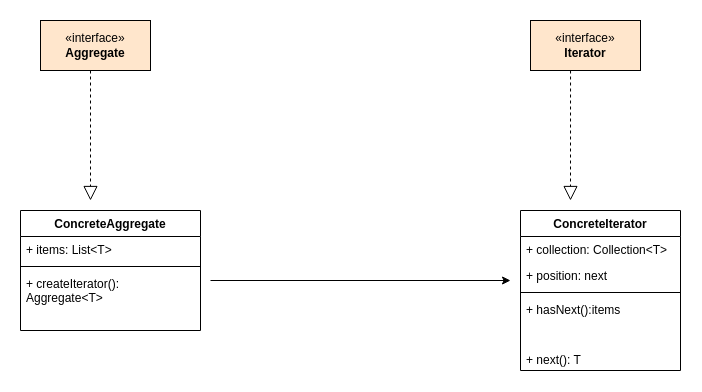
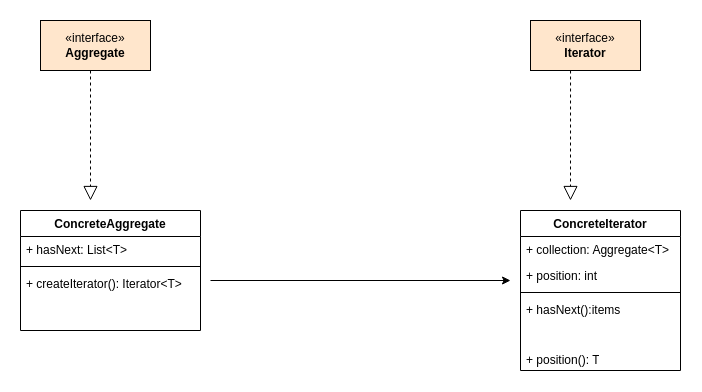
- <mxCell id="7" value="+ items: List&amp;lt;T&amp;gt;" style="text;strokeColor=none;fillColor=none;align=left;verticalAlign=top;spacingLeft=4;spacingRight=4;overflow=hidden;rotatable=0;points=[[0,0.5],[1,0.5]];portConstraint=eastwest;whiteSpace=wrap;html=1;" parent="6" vertex="1"><mxGeometry y="26" width="180" height="26" as="geometry" /></mxCell>
+ <mxCell id="7" value="+ hasNext: List&amp;lt;T&amp;gt;" style="text;strokeColor=none;fillColor=none;align=left;verticalAlign=top;spacingLeft=4;spacingRight=4;overflow=hidden;rotatable=0;points=[[0,0.5],[1,0.5]];portConstraint=eastwest;whiteSpace=wrap;html=1;" parent="6" vertex="1"><mxGeometry y="26" width="180" height="26" as="geometry" /></mxCell>
- <mxCell id="11" value="+ collection: Collection&amp;lt;T&amp;gt;" style="text;strokeColor=none;fillColor=none;align=left;verticalAlign=top;spacingLeft=4;spacingRight=4;overflow=hidden;rotatable=0;points=[[0,0.5],[1,0.5]];portConstraint=eastwest;whiteSpace=wrap;html=1;" vertex="1" parent="10"><mxGeometry y="26" width="160" height="26" as="geometry" /></mxCell>
+ <mxCell id="11" value="+ collection: Aggregate&amp;lt;T&amp;gt;" style="text;strokeColor=none;fillColor=none;align=left;verticalAlign=top;spacingLeft=4;spacingRight=4;overflow=hidden;rotatable=0;points=[[0,0.5],[1,0.5]];portConstraint=eastwest;whiteSpace=wrap;html=1;" vertex="1" parent="10"><mxGeometry y="26" width="160" height="26" as="geometry" /></mxCell>
- <mxCell id="12" value="+ position: next" style="text;strokeColor=none;fillColor=none;align=left;verticalAlign=top;spacingLeft=4;spacingRight=4;overflow=hidden;rotatable=0;points=[[0,0.5],[1,0.5]];portConstraint=eastwest;whiteSpace=wrap;html=1;" parent="10" vertex="1"><mxGeometry y="52" width="160" height="26" as="geometry" /></mxCell>
+ <mxCell id="12" value="+ position: int" style="text;strokeColor=none;fillColor=none;align=left;verticalAlign=top;spacingLeft=4;spacingRight=4;overflow=hidden;rotatable=0;points=[[0,0.5],[1,0.5]];portConstraint=eastwest;whiteSpace=wrap;html=1;" parent="10" vertex="1"><mxGeometry y="52" width="160" height="26" as="geometry" /></mxCell>
- <mxCell id="9" value="+ createIterator(): Aggregate&amp;lt;T&amp;gt;" style="text;strokeColor=none;fillColor=none;align=left;verticalAlign=top;spacingLeft=4;spacingRight=4;overflow=hidden;rotatable=0;points=[[0,0.5],[1,0.5]];portConstraint=eastwest;whiteSpace=wrap;html=1;" parent="6" vertex="1"><mxGeometry y="60" width="180" height="60" as="geometry" /></mxCell>
+ <mxCell id="9" value="+ createIterator(): Iterator&amp;lt;T&amp;gt;" style="text;strokeColor=none;fillColor=none;align=left;verticalAlign=top;spacingLeft=4;spacingRight=4;overflow=hidden;rotatable=0;points=[[0,0.5],[1,0.5]];portConstraint=eastwest;whiteSpace=wrap;html=1;" parent="6" vertex="1"><mxGeometry y="60" width="180" height="60" as="geometry" /></mxCell>
- <mxCell id="15" value="+ next(): T&lt;div&gt;&lt;br&gt;&lt;/div&gt;" style="text;strokeColor=none;fillColor=none;align=left;verticalAlign=top;spacingLeft=4;spacingRight=4;overflow=hidden;rotatable=0;points=[[0,0.5],[1,0.5]];portConstraint=eastwest;whiteSpace=wrap;html=1;" parent="10" vertex="1"><mxGeometry y="136" width="160" height="24" as="geometry" /></mxCell>
+ <mxCell id="15" value="+ position(): T&lt;div&gt;&lt;br&gt;&lt;/div&gt;" style="text;strokeColor=none;fillColor=none;align=left;verticalAlign=top;spacingLeft=4;spacingRight=4;overflow=hidden;rotatable=0;points=[[0,0.5],[1,0.5]];portConstraint=eastwest;whiteSpace=wrap;html=1;" parent="10" vertex="1"><mxGeometry y="136" width="160" height="24" as="geometry" /></mxCell>
